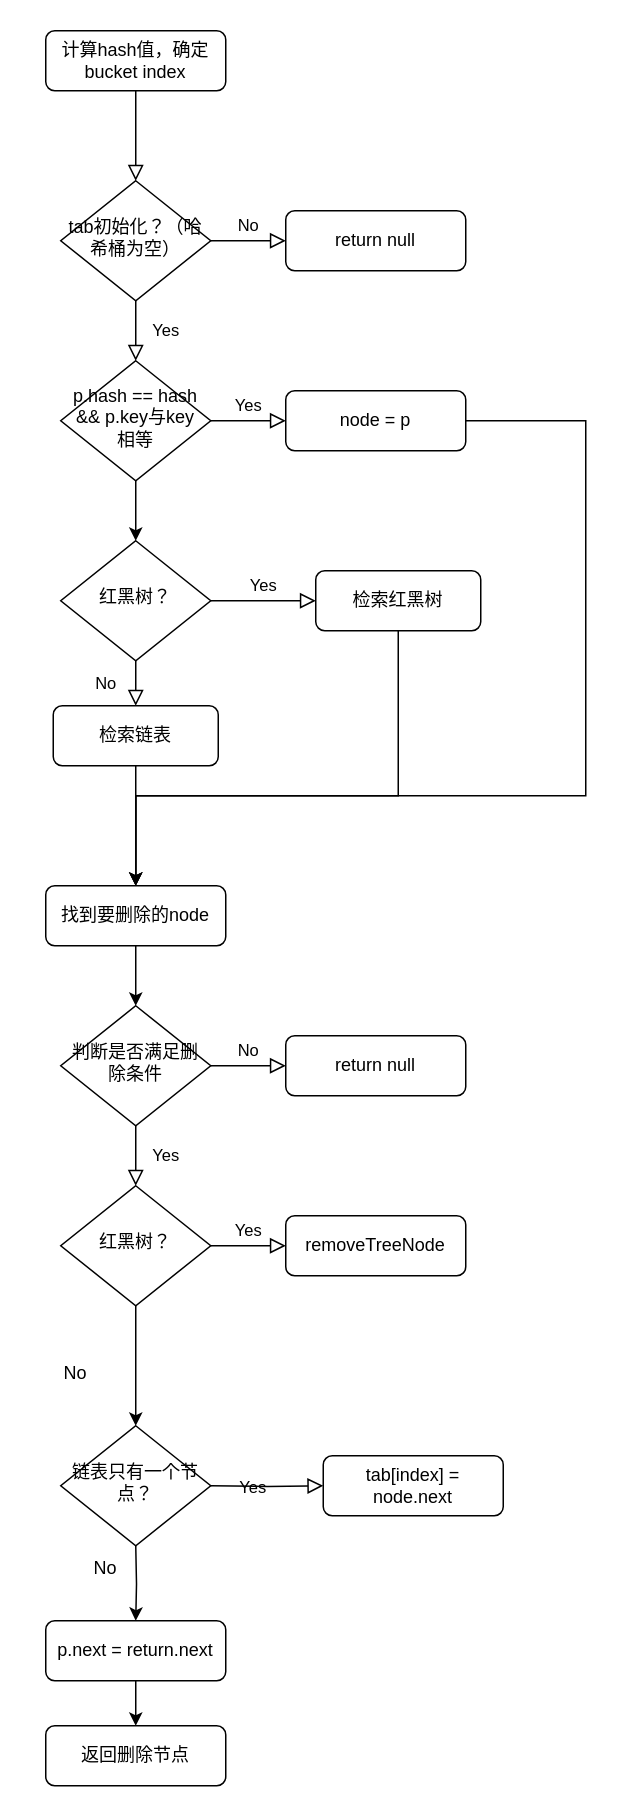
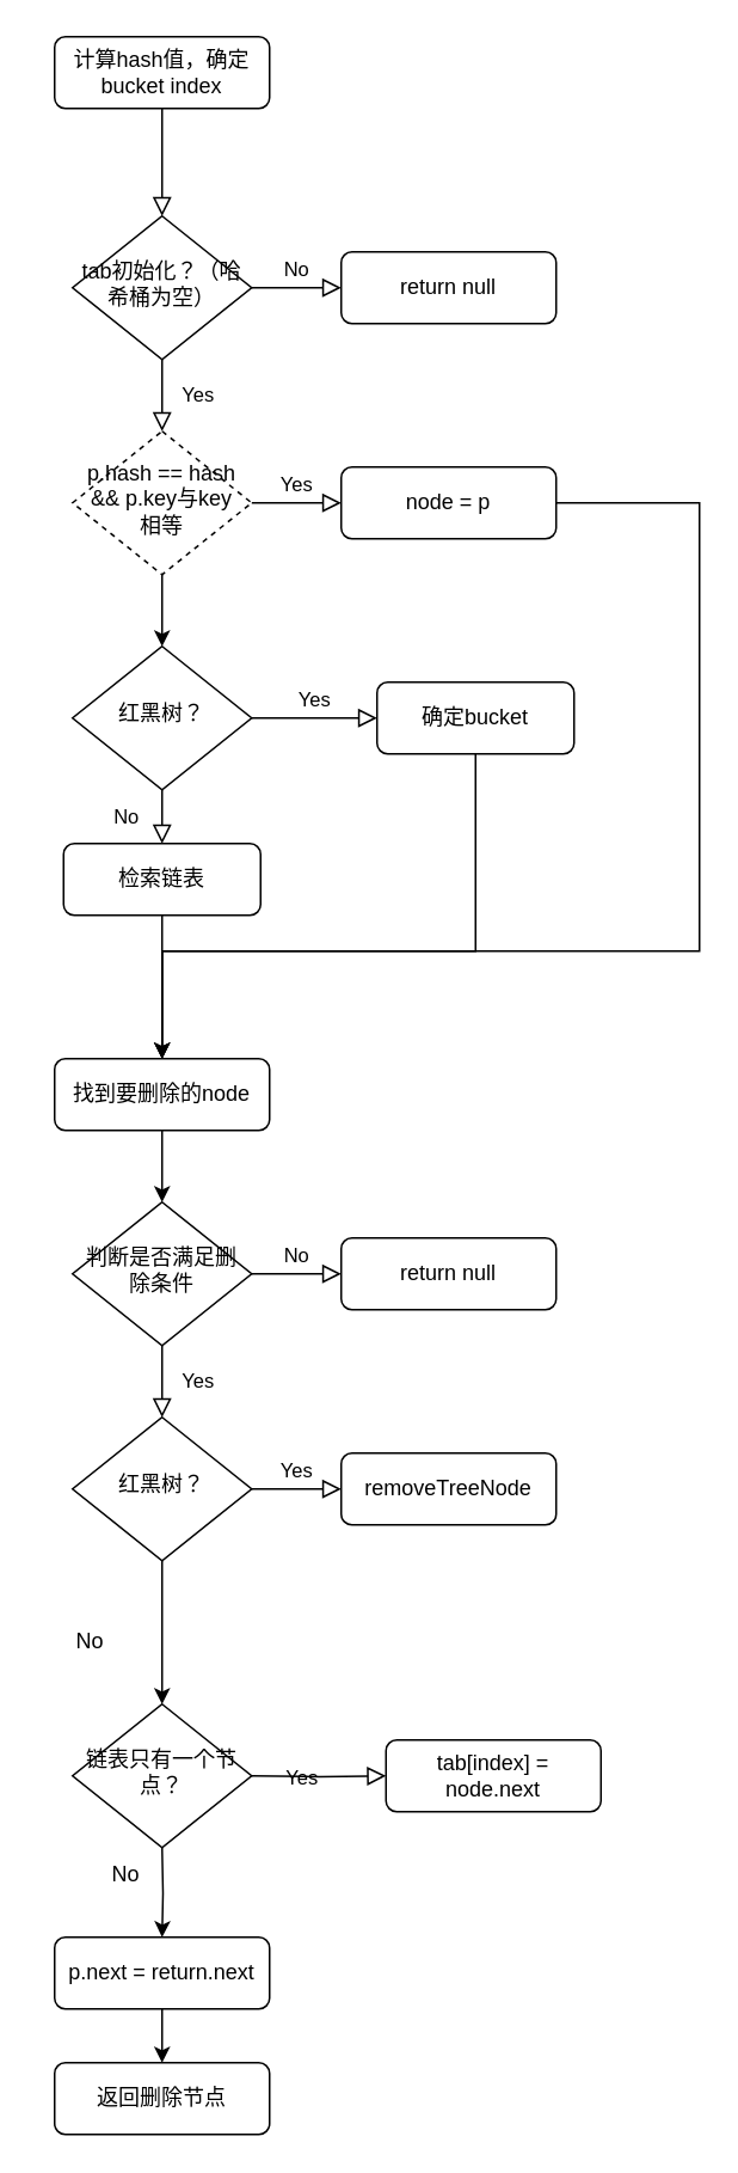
- <mxCell id="7" value="p.hash == hash &amp;amp;&amp;amp; p.key与key相等" style="rhombus;whiteSpace=wrap;html=1;shadow=0;fontFamily=Helvetica;fontSize=12;align=center;strokeWidth=1;spacing=6;spacingTop=-4;" vertex="1" parent="1"><mxGeometry x="40" y="240" width="100" height="80" as="geometry" /></mxCell>
+ <mxCell id="7" value="p.hash == hash &amp;amp;&amp;amp; p.key与key相等" style="rhombus;whiteSpace=wrap;html=1;shadow=0;fontFamily=Helvetica;fontSize=12;align=center;strokeWidth=1;spacing=6;spacingTop=-4;dashed=1;" vertex="1" parent="1"><mxGeometry x="40" y="240" width="100" height="80" as="geometry" /></mxCell>
- <mxCell id="16" value="检索红黑树" style="rounded=1;whiteSpace=wrap;html=1;fontSize=12;glass=0;strokeWidth=1;shadow=0;" vertex="1" parent="1"><mxGeometry x="210" y="380" width="110" height="40" as="geometry" /></mxCell>
+ <mxCell id="16" value="确定bucket" style="rounded=1;whiteSpace=wrap;html=1;fontSize=12;glass=0;strokeWidth=1;shadow=0;" vertex="1" parent="1"><mxGeometry x="210" y="380" width="110" height="40" as="geometry" /></mxCell>
